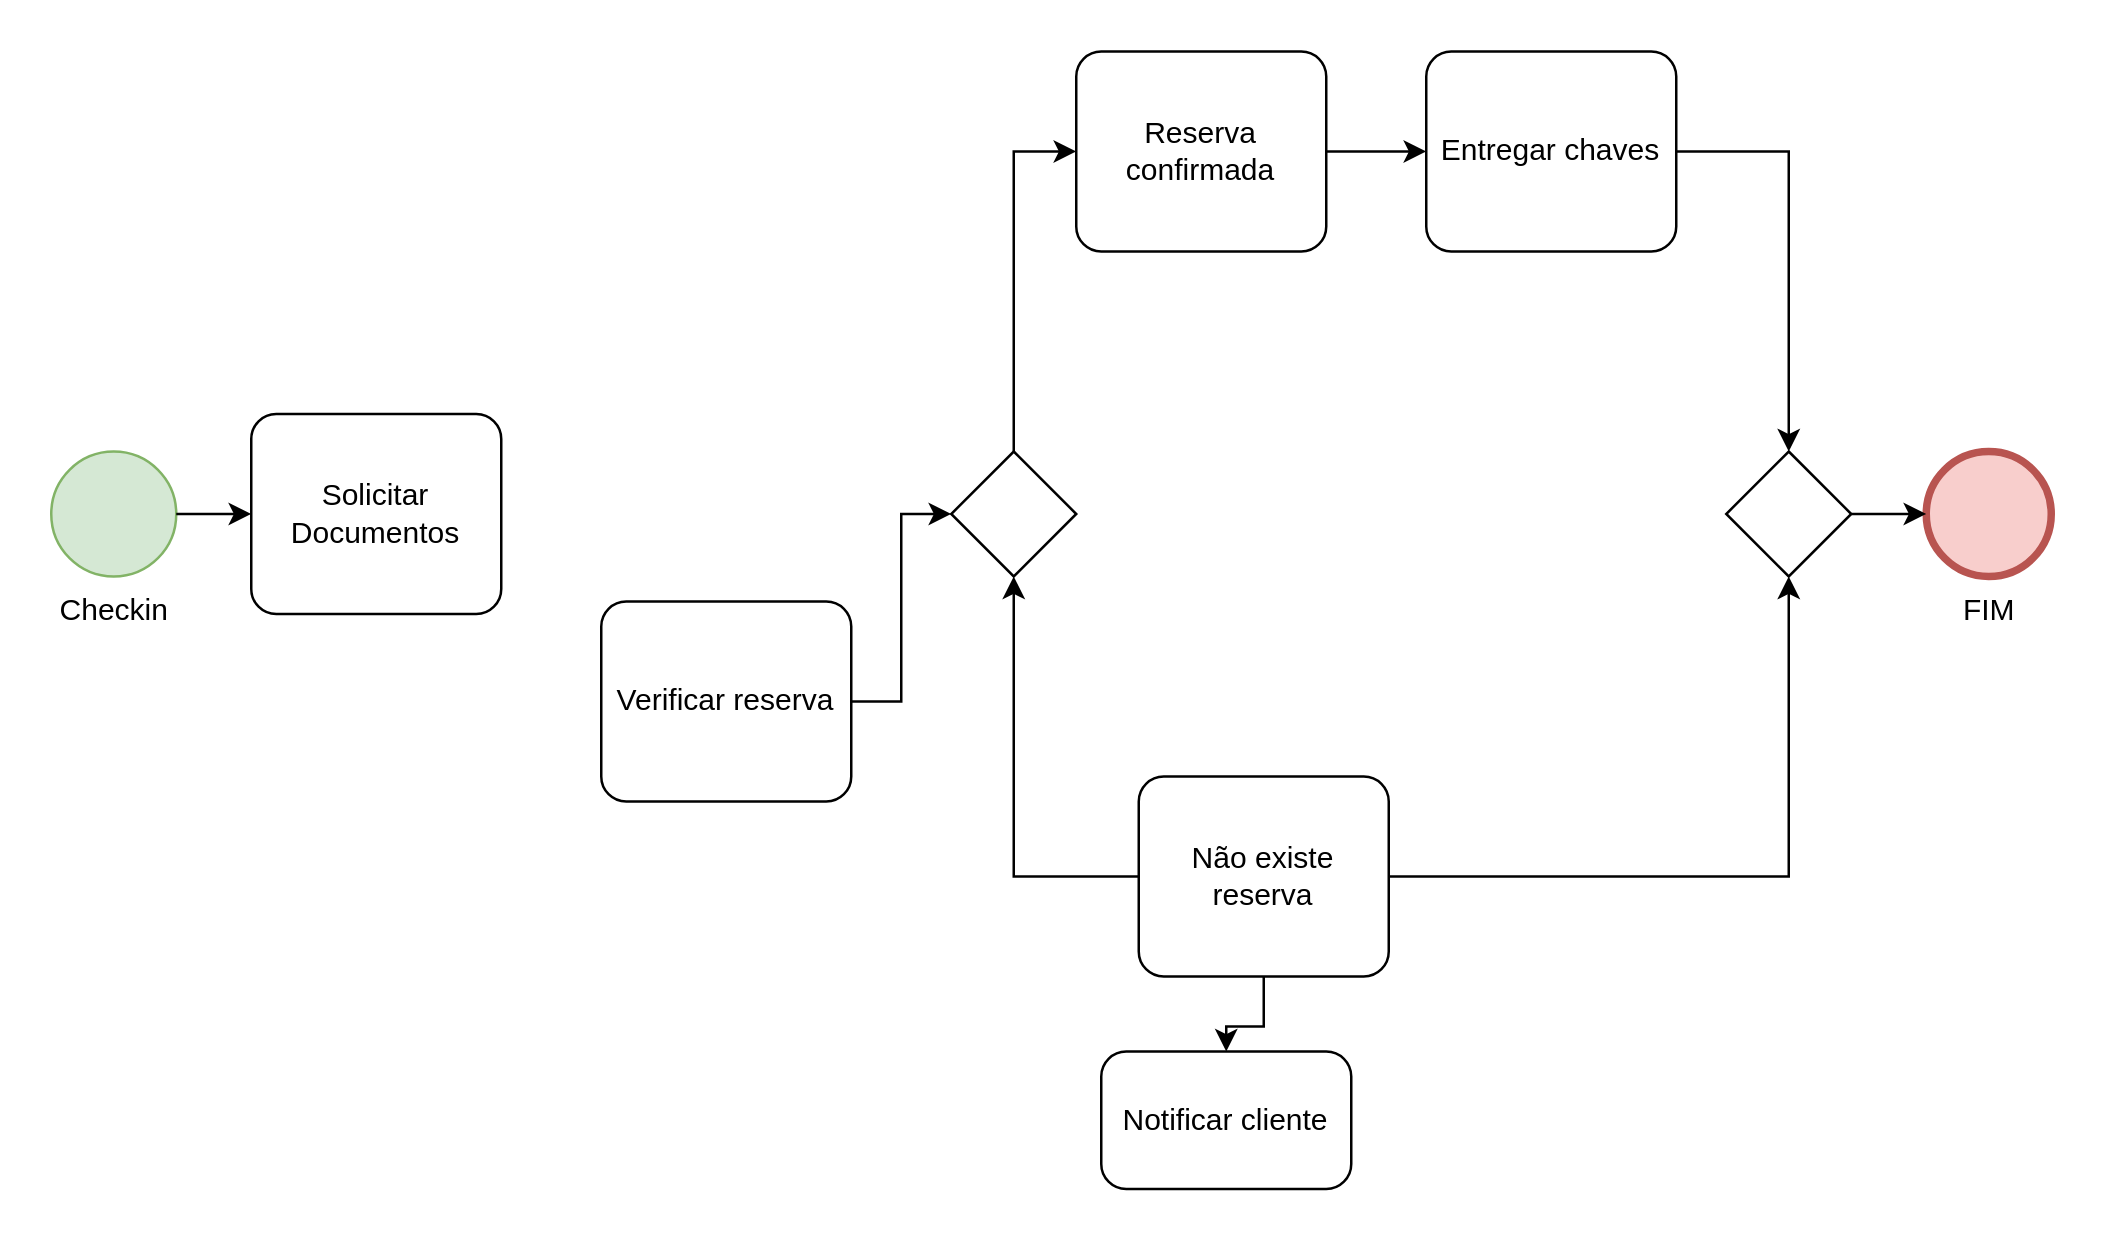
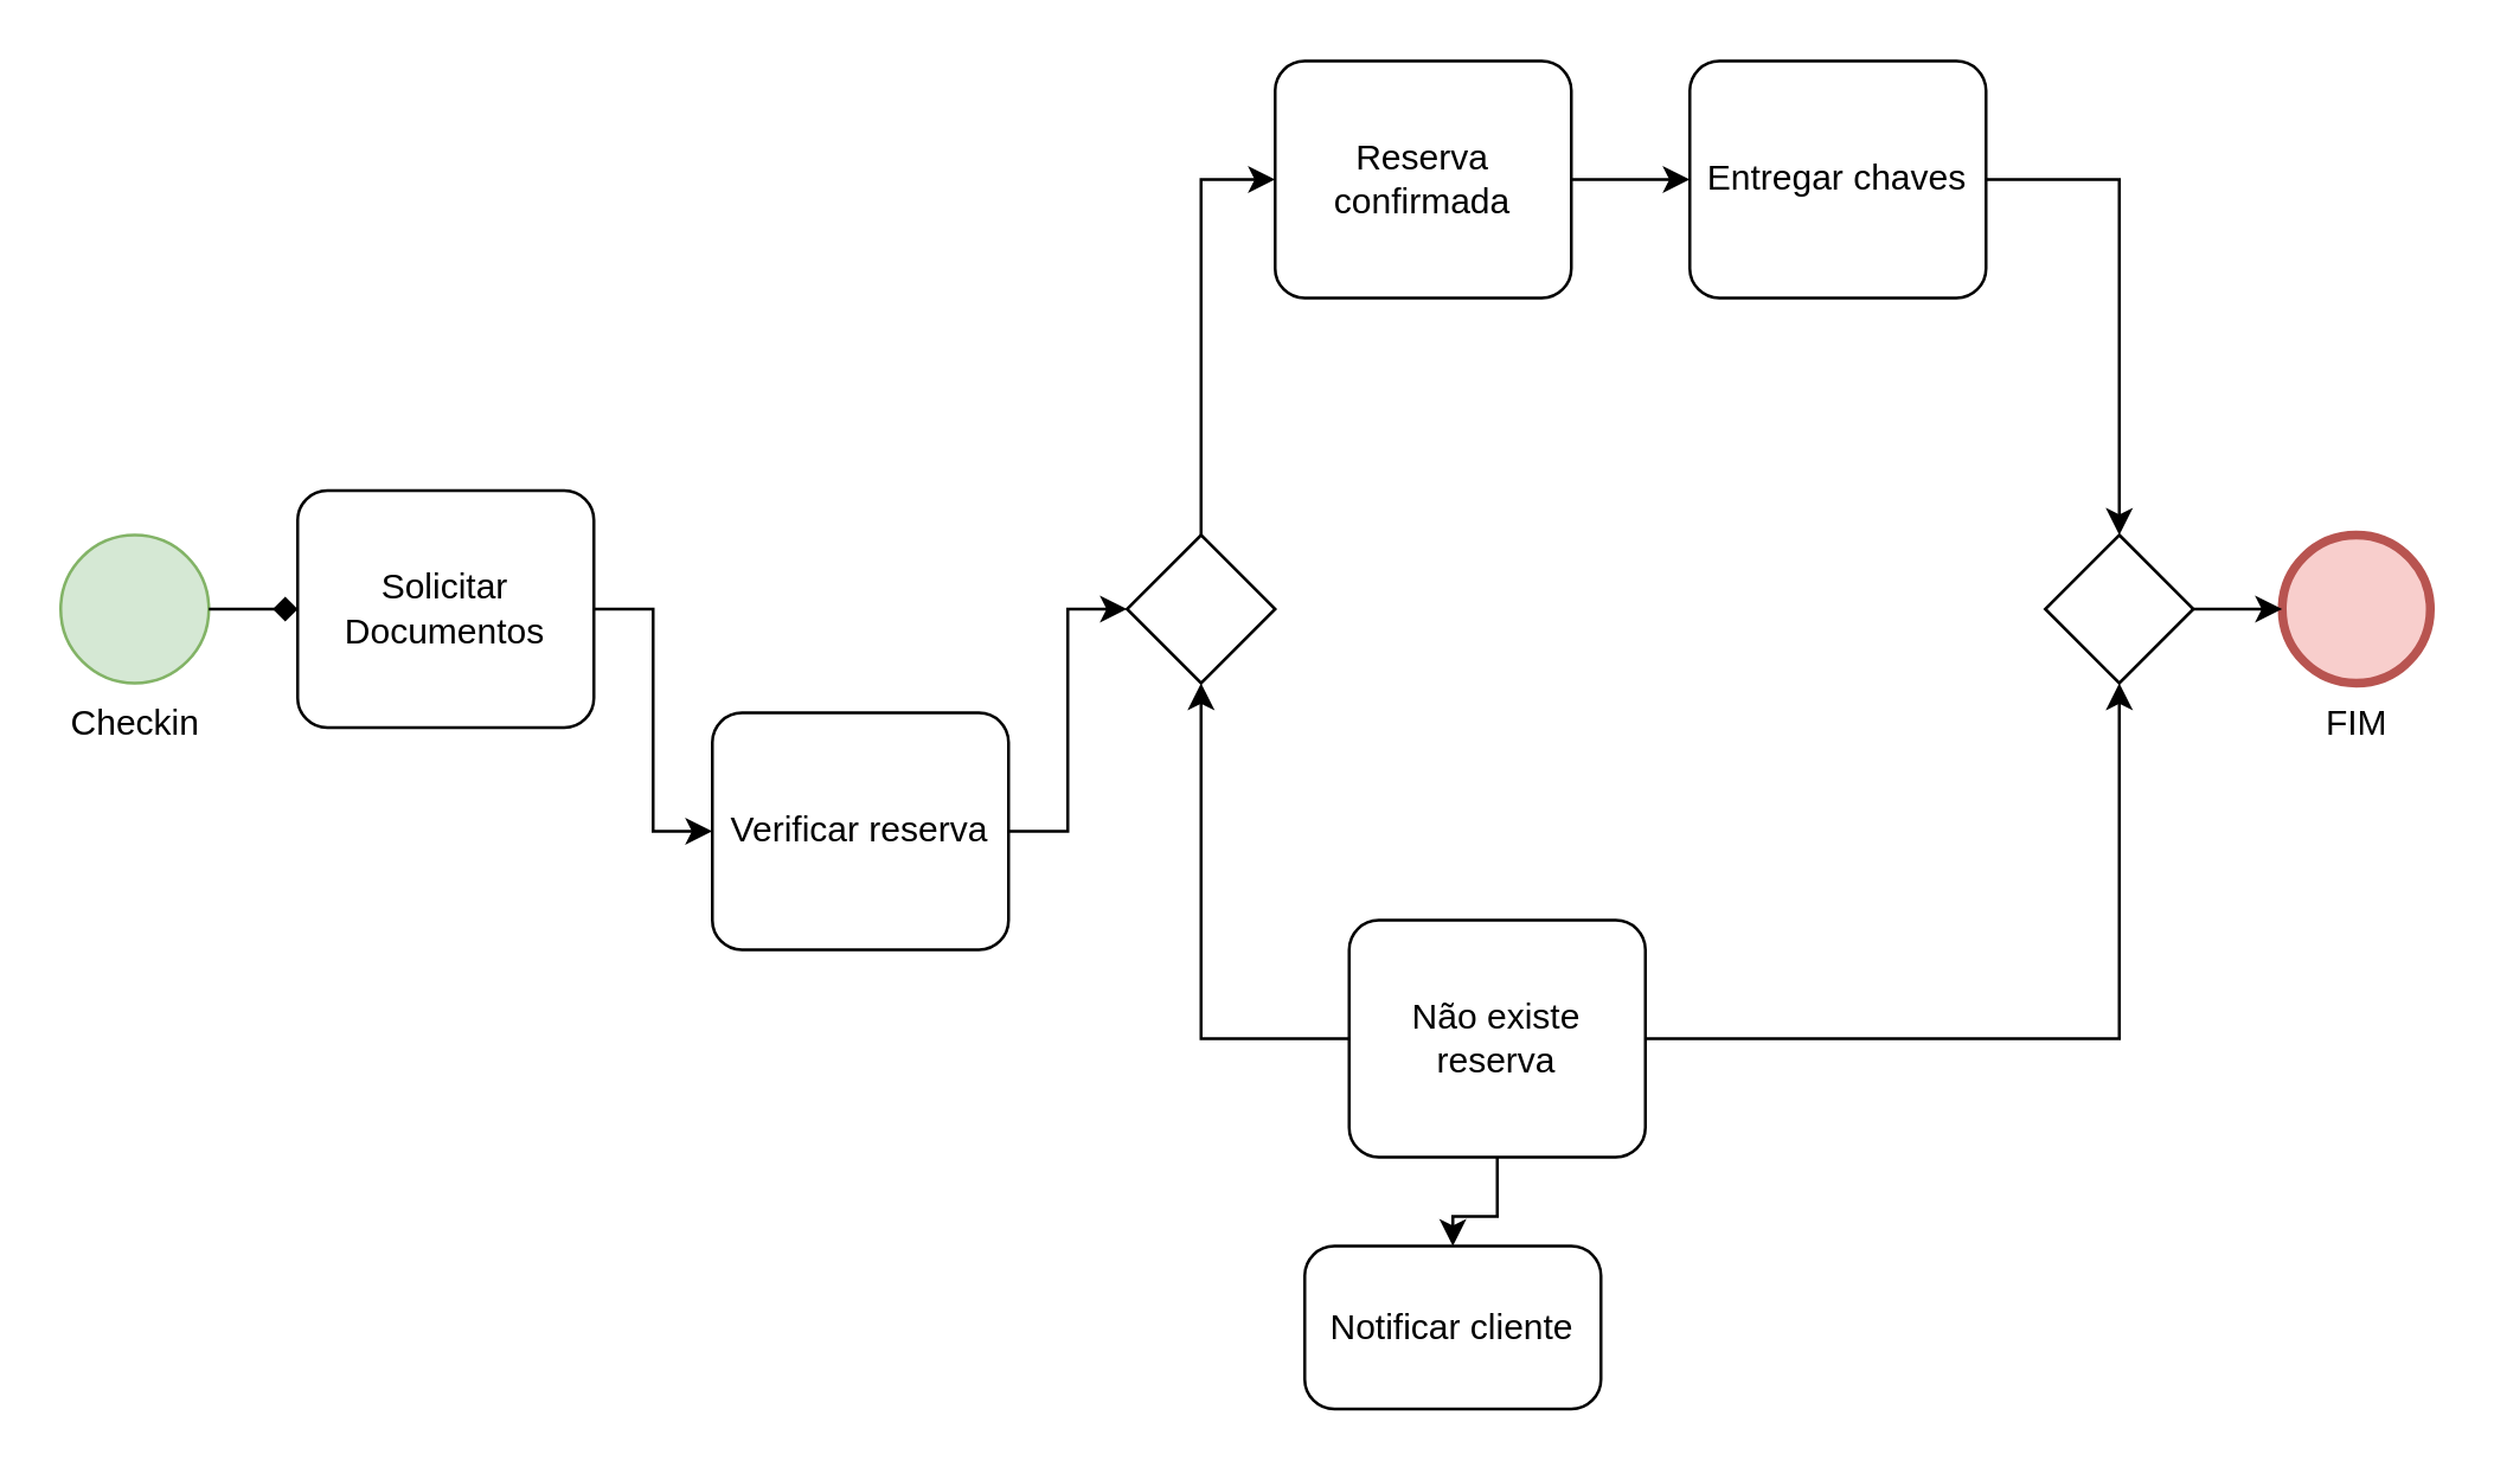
- <mxCell id="4" style="edgeStyle=orthogonalEdgeStyle;rounded=0;orthogonalLoop=1;jettySize=auto;html=1;entryX=0;entryY=0.5;entryDx=0;entryDy=0;entryPerimeter=0;" edge="1" parent="1" source="2" target="3"><mxGeometry relative="1" as="geometry" /></mxCell>
+ <mxCell id="4" style="edgeStyle=orthogonalEdgeStyle;rounded=0;orthogonalLoop=1;jettySize=auto;html=1;entryX=0;entryY=0.5;entryDx=0;entryDy=0;entryPerimeter=0;endArrow=diamond;" edge="1" parent="1" source="2" target="3"><mxGeometry relative="1" as="geometry" /></mxCell>
+ <mxCell id="6" style="edgeStyle=orthogonalEdgeStyle;rounded=0;orthogonalLoop=1;jettySize=auto;html=1;entryX=0;entryY=0.5;entryDx=0;entryDy=0;entryPerimeter=0;" edge="1" parent="1" source="3" target="5"><mxGeometry relative="1" as="geometry" /></mxCell>
